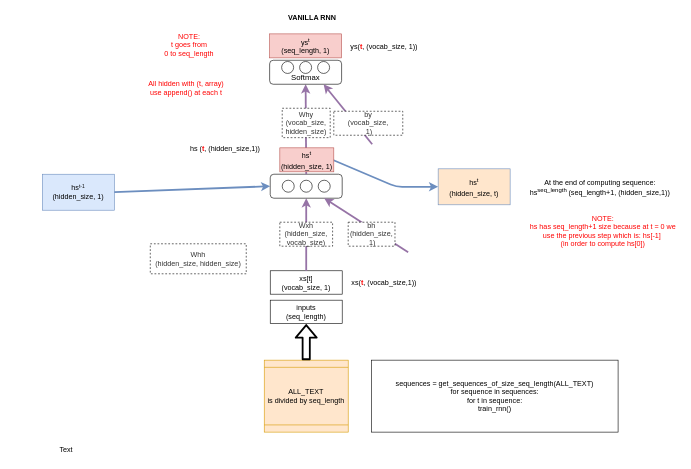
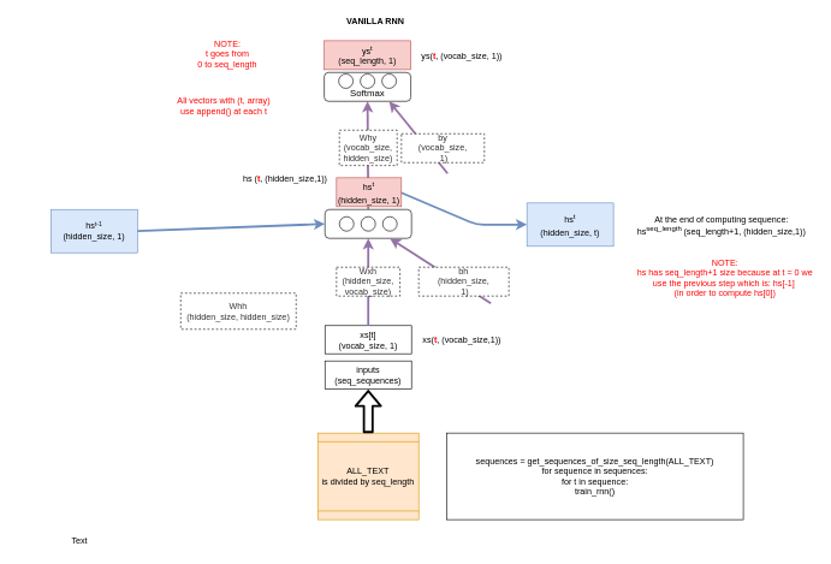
- <mxCell id="40" value="All hidden with (t, array)&lt;br&gt;use&amp;nbsp;append() at each t" style="text;html=1;strokeColor=none;fillColor=none;align=center;verticalAlign=middle;whiteSpace=wrap;rounded=0;fontColor=#FF0000;" vertex="1" parent="1"><mxGeometry x="220" y="122" width="180" height="50" as="geometry" /></mxCell>
+ <mxCell id="40" value="All vectors with (t, array)&lt;br&gt;use&amp;nbsp;append() at each t" style="text;html=1;strokeColor=none;fillColor=none;align=center;verticalAlign=middle;whiteSpace=wrap;rounded=0;fontColor=#FF0000;" vertex="1" parent="1"><mxGeometry x="220" y="122" width="180" height="50" as="geometry" /></mxCell>
- <mxCell id="31" value="&lt;font style=&quot;font-size: 12px&quot;&gt;hs&amp;nbsp;(&lt;font color=&quot;#ff0000&quot;&gt;&lt;b&gt;t&lt;/b&gt;&lt;/font&gt;,&amp;nbsp;(hidden_size,1))&lt;/font&gt;" style="rounded=0;whiteSpace=wrap;html=1;strokeColor=none;fillColor=#ffffff;" vertex="1" parent="1"><mxGeometry x="310" y="220" width="130" height="56" as="geometry" /></mxCell>
+ <mxCell id="31" value="&lt;font style=&quot;font-size: 12px&quot;&gt;hs&amp;nbsp;(&lt;font color=&quot;#ff0000&quot;&gt;&lt;b&gt;t&lt;/b&gt;&lt;/font&gt;,&amp;nbsp;(hidden_size,1))&lt;/font&gt;" style="rounded=0;whiteSpace=wrap;html=1;strokeColor=none;fillColor=#ffffff;" vertex="1" parent="1"><mxGeometry x="330" y="220" width="130" height="56" as="geometry" /></mxCell>
- <mxCell id="24" value="hs&lt;sup&gt;t&lt;/sup&gt;&lt;sub&gt;&lt;br&gt;&lt;/sub&gt;(hidden_size, t)" style="rounded=0;whiteSpace=wrap;html=1;fillColor=#ffe6cc;strokeColor=#6c8ebf;" vertex="1" parent="1"><mxGeometry x="730" y="281" width="120" height="60" as="geometry" /></mxCell>
+ <mxCell id="24" value="hs&lt;sup&gt;t&lt;/sup&gt;&lt;sub&gt;&lt;br&gt;&lt;/sub&gt;(hidden_size, t)" style="rounded=0;whiteSpace=wrap;html=1;fillColor=#dae8fc;strokeColor=#6c8ebf;" vertex="1" parent="1"><mxGeometry x="730" y="281" width="120" height="60" as="geometry" /></mxCell>
- <mxCell id="15" value="&lt;span style=&quot;color: rgb(51 , 51 , 51)&quot;&gt;bh&lt;/span&gt;&lt;br style=&quot;color: rgb(51 , 51 , 51)&quot;&gt;&lt;span style=&quot;color: rgb(51 , 51 , 51)&quot;&gt;(hidden_size,&lt;br&gt;&amp;nbsp;1)&lt;/span&gt;" style="text;html=1;strokeColor=#000000;fillColor=#ffffff;align=center;verticalAlign=middle;whiteSpace=wrap;rounded=0;connectable=0;dashed=1;" vertex="1" parent="1"><mxGeometry x="580" y="370" width="78" height="40" as="geometry" /></mxCell>
+ <mxCell id="15" value="&lt;span style=&quot;color: rgb(51 , 51 , 51)&quot;&gt;bh&lt;/span&gt;&lt;br style=&quot;color: rgb(51 , 51 , 51)&quot;&gt;&lt;span style=&quot;color: rgb(51 , 51 , 51)&quot;&gt;(hidden_size,&lt;br&gt;&amp;nbsp;1)&lt;/span&gt;" style="text;html=1;strokeColor=#000000;fillColor=#ffffff;align=center;verticalAlign=middle;whiteSpace=wrap;rounded=0;connectable=0;dashed=1;" vertex="1" parent="1"><mxGeometry x="580" y="370" width="125" height="40" as="geometry" /></mxCell>
- <mxCell id="26" value="inputs&lt;br&gt;(seq_length)" style="rounded=0;whiteSpace=wrap;html=1;" vertex="1" parent="1"><mxGeometry x="450" y="500" width="120" height="39" as="geometry" /></mxCell>
+ <mxCell id="26" value="inputs&lt;br&gt;(seq_sequences)" style="rounded=0;whiteSpace=wrap;html=1;" vertex="1" parent="1"><mxGeometry x="450" y="500" width="120" height="39" as="geometry" /></mxCell>
